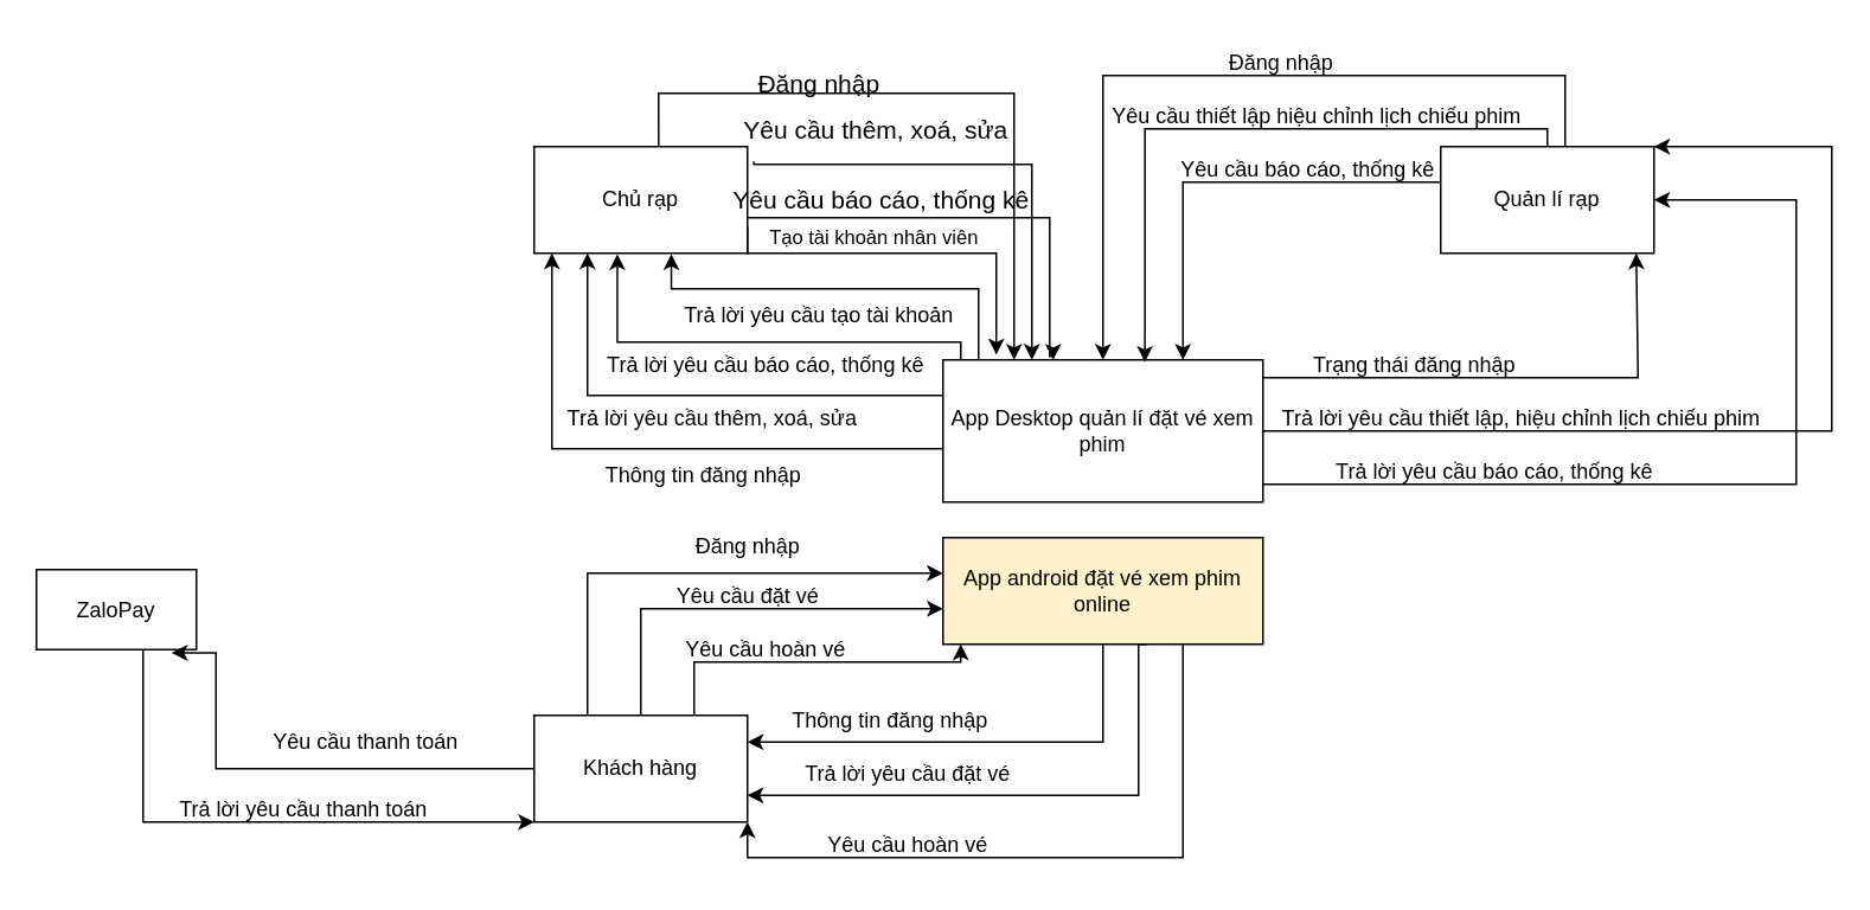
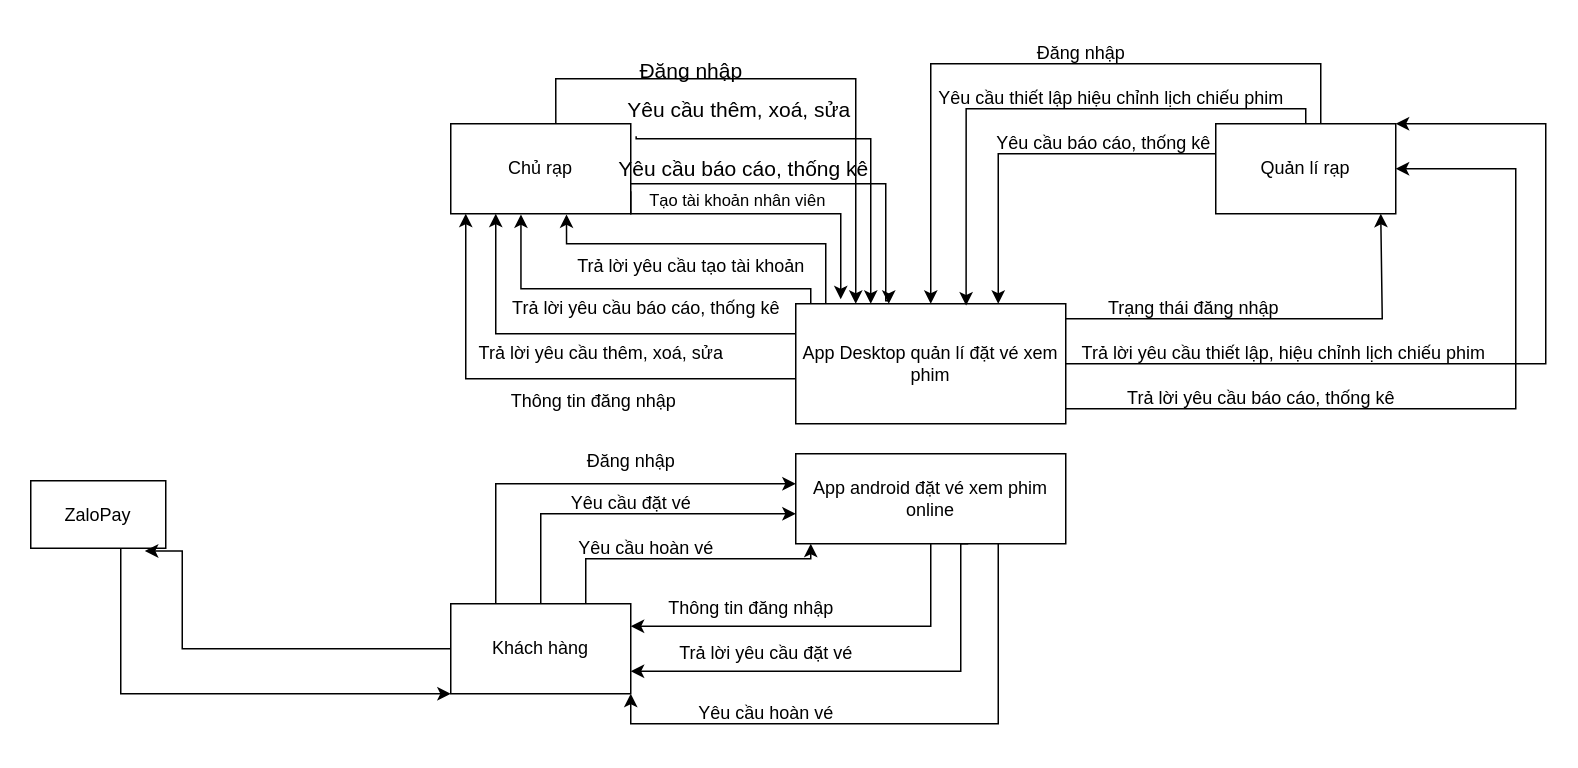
- <mxCell id="19" value="App android đặt vé xem phim online" style="rounded=0;whiteSpace=wrap;html=1;fillColor=#fff2cc;" vertex="1" parent="1"><mxGeometry x="530" y="302" width="180" height="60" as="geometry" /></mxCell>
+ <mxCell id="19" value="App android đặt vé xem phim online" style="rounded=0;whiteSpace=wrap;html=1;" vertex="1" parent="1"><mxGeometry x="530" y="302" width="180" height="60" as="geometry" /></mxCell>
- <mxCell id="47" value="Yêu cầu thanh toán" style="text;html=1;align=center;verticalAlign=middle;resizable=0;points=[];autosize=1;strokeColor=none;fillColor=none;" vertex="1" parent="1"><mxGeometry y="402" width="130" height="30" as="geometry" x="140" /></mxCell>
- <mxCell id="48" value="Trả lời yêu cầu thanh toán" style="text;html=1;align=center;verticalAlign=middle;resizable=0;points=[];autosize=1;strokeColor=none;fillColor=none;" vertex="1" parent="1"><mxGeometry x="90" y="440" width="160" height="30" as="geometry" /></mxCell>
